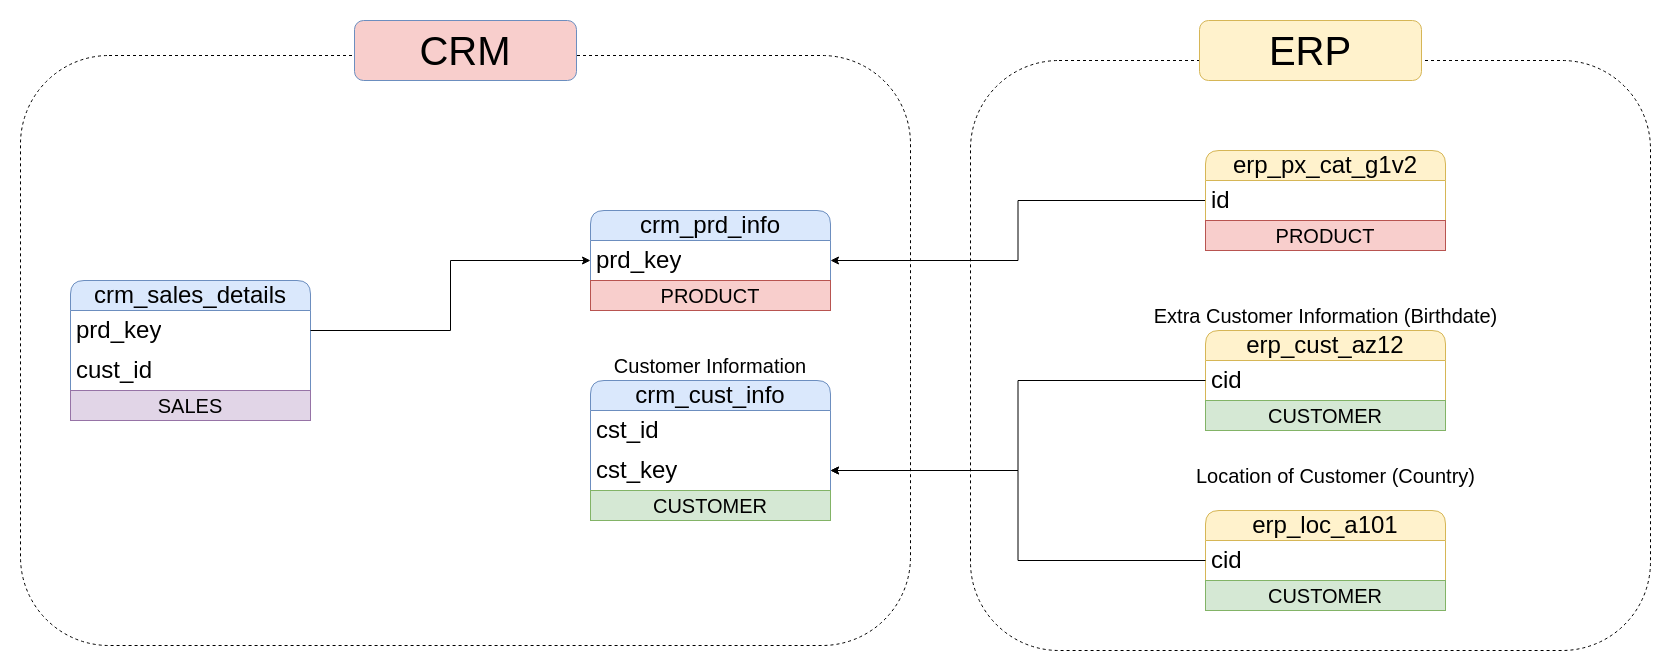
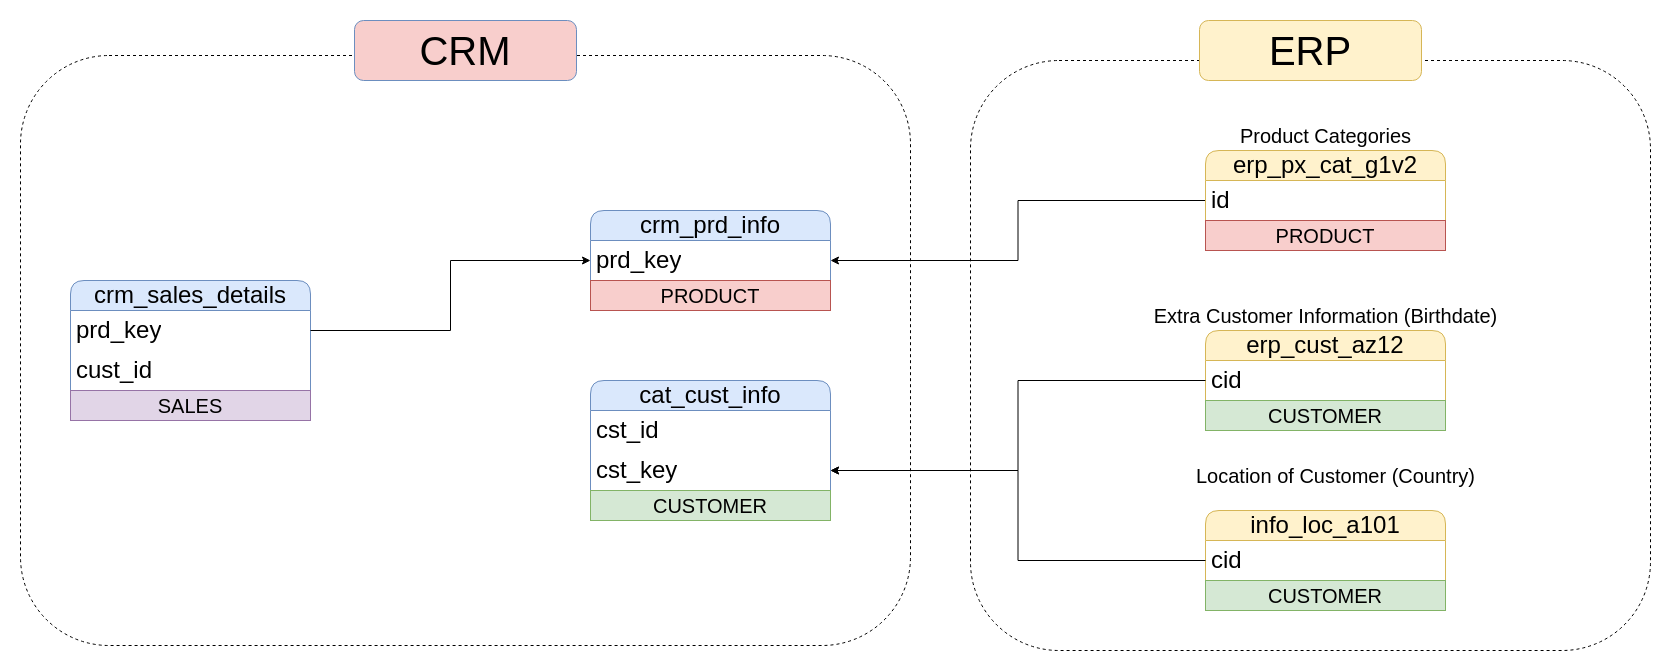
+ <mxCell id="29" value="Product Categories" style="text;html=1;align=center;verticalAlign=middle;whiteSpace=wrap;rounded=0;fontSize=20;fontStyle=0;fillColor=none;strokeColor=none;" parent="1" vertex="1"><mxGeometry x="1132.5" y="120" width="385" height="30" as="geometry" /></mxCell>
- <mxCell id="6" value="Customer Information" style="text;html=1;align=center;verticalAlign=middle;whiteSpace=wrap;rounded=0;fontSize=20;fontStyle=0" parent="1" vertex="1"><mxGeometry x="595" y="350" width="230" height="30" as="geometry" /></mxCell>
- <mxCell id="2" value="crm_cust_info" style="swimlane;fontStyle=0;childLayout=stackLayout;horizontal=1;startSize=30;horizontalStack=0;resizeParent=1;resizeParentMax=0;resizeLast=0;collapsible=1;marginBottom=0;whiteSpace=wrap;html=1;rounded=1;fillColor=#dae8fc;strokeColor=#6c8ebf;fontSize=24;" parent="1" vertex="1"><mxGeometry x="590" y="380" width="240" height="140" as="geometry" /></mxCell>
+ <mxCell id="2" value="cat_cust_info" style="swimlane;fontStyle=0;childLayout=stackLayout;horizontal=1;startSize=30;horizontalStack=0;resizeParent=1;resizeParentMax=0;resizeLast=0;collapsible=1;marginBottom=0;whiteSpace=wrap;html=1;rounded=1;fillColor=#dae8fc;strokeColor=#6c8ebf;fontSize=24;" parent="1" vertex="1"><mxGeometry x="590" y="380" width="240" height="140" as="geometry" /></mxCell>
- <mxCell id="20" value="erp_loc_a101" style="swimlane;fontStyle=0;childLayout=stackLayout;horizontal=1;startSize=30;horizontalStack=0;resizeParent=1;resizeParentMax=0;resizeLast=0;collapsible=1;marginBottom=0;whiteSpace=wrap;html=1;rounded=1;fillColor=#fff2cc;strokeColor=#d6b656;fontSize=24;" parent="1" vertex="1"><mxGeometry x="1205" y="510" width="240" height="100" as="geometry" /></mxCell>
+ <mxCell id="20" value="info_loc_a101" style="swimlane;fontStyle=0;childLayout=stackLayout;horizontal=1;startSize=30;horizontalStack=0;resizeParent=1;resizeParentMax=0;resizeLast=0;collapsible=1;marginBottom=0;whiteSpace=wrap;html=1;rounded=1;fillColor=#fff2cc;strokeColor=#d6b656;fontSize=24;" parent="1" vertex="1"><mxGeometry x="1205" y="510" width="240" height="100" as="geometry" /></mxCell>
